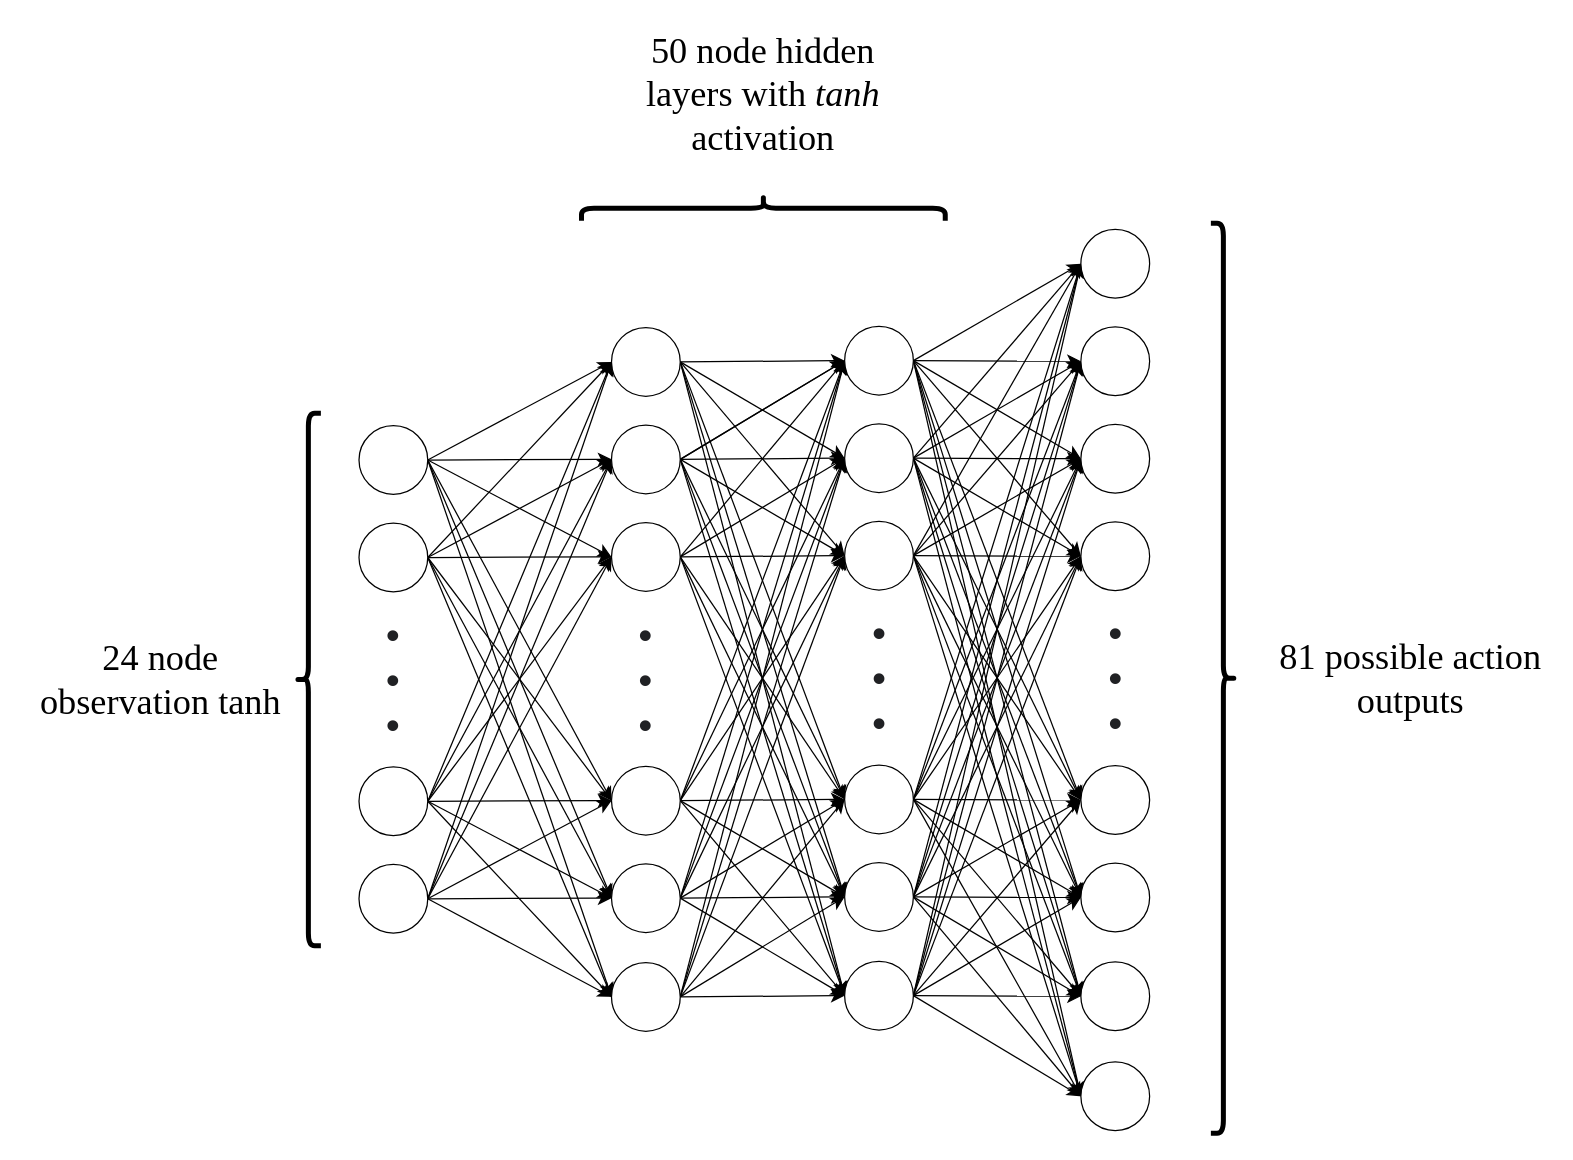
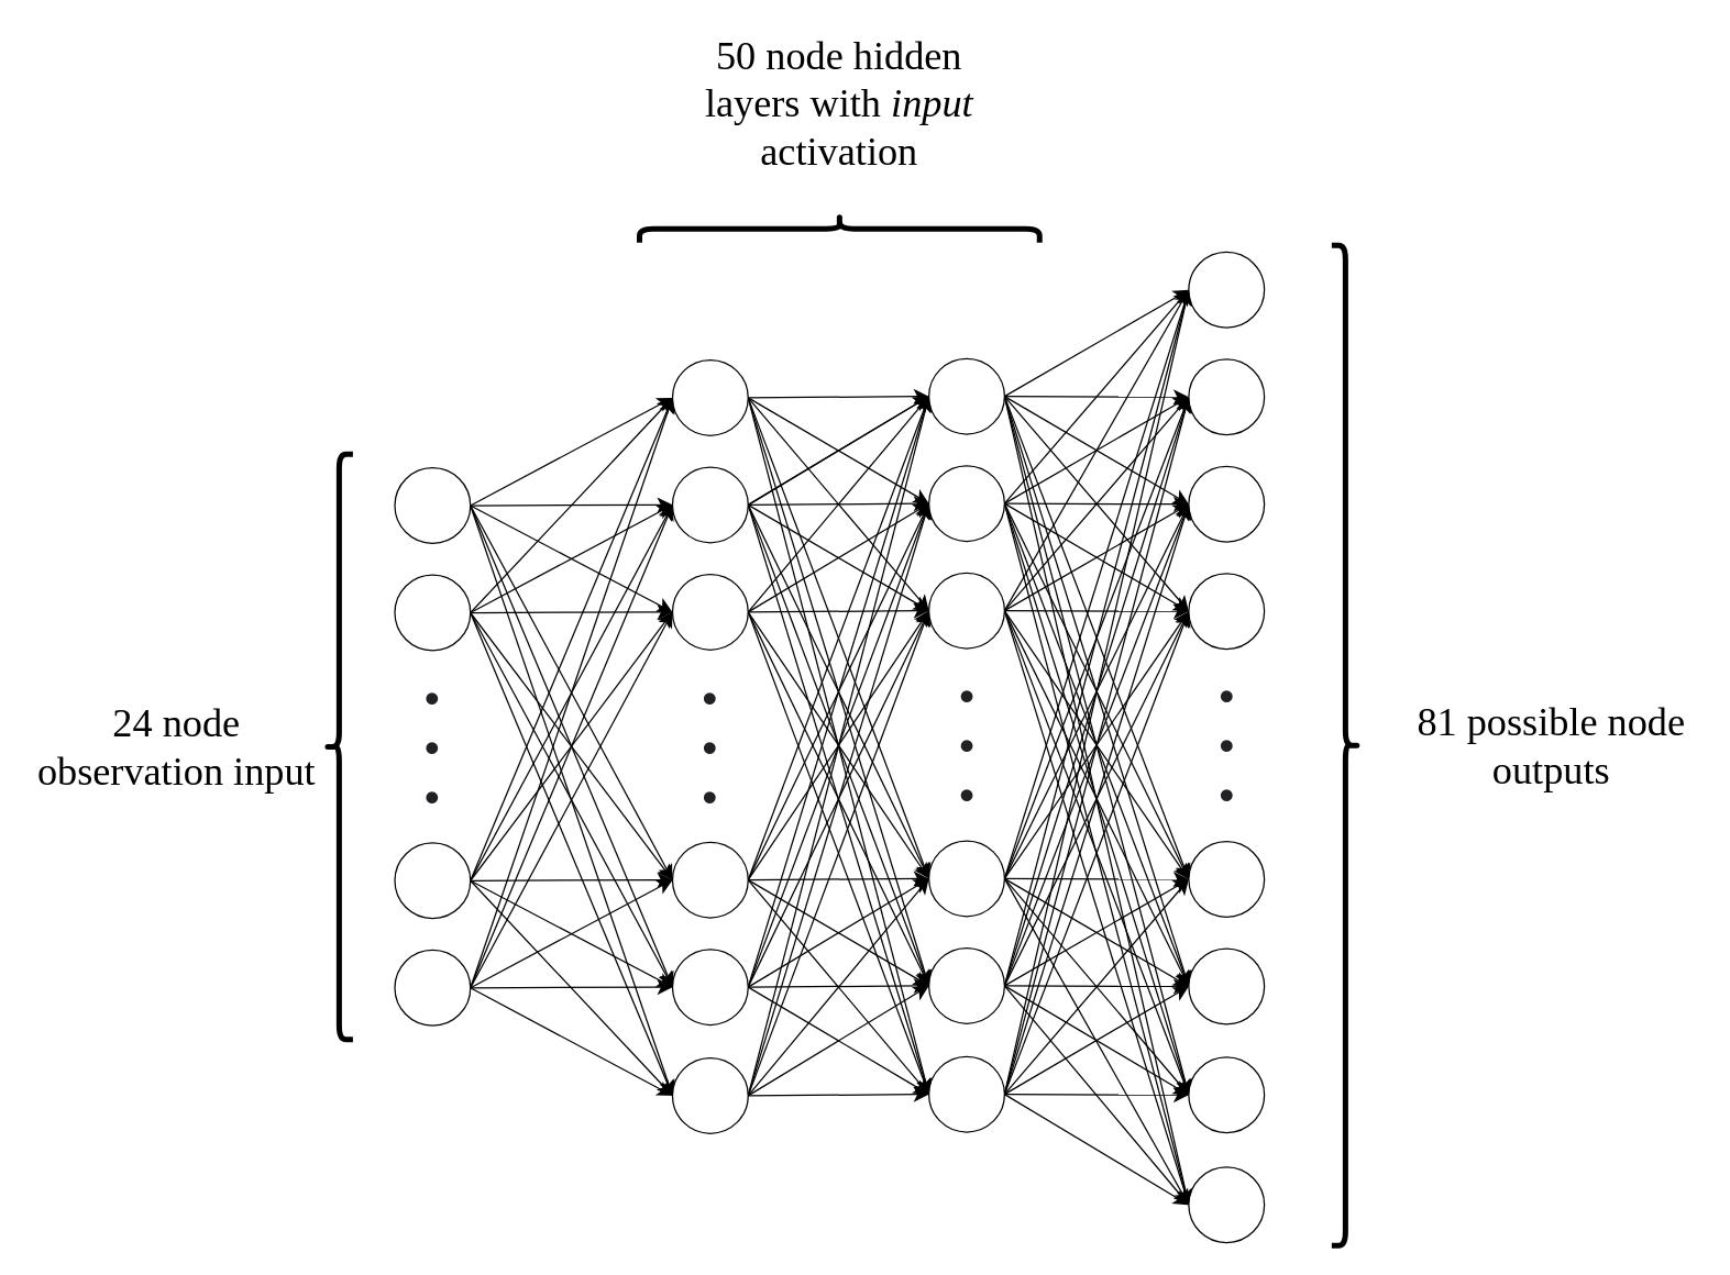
- <mxCell id="145" value="&lt;font face=&quot;Times New Roman&quot;&gt;50 node hidden layers with &lt;i&gt;tanh&lt;/i&gt; activation&lt;/font&gt;" style="text;html=1;strokeColor=none;fillColor=none;align=center;verticalAlign=middle;whiteSpace=wrap;rounded=0;fontSize=29;" vertex="1" parent="1"><mxGeometry x="502" y="20.5" width="216" height="108" as="geometry" /></mxCell>
+ <mxCell id="145" value="&lt;font face=&quot;Times New Roman&quot;&gt;50 node hidden layers with &lt;i&gt;input&lt;/i&gt; activation&lt;/font&gt;" style="text;html=1;strokeColor=none;fillColor=none;align=center;verticalAlign=middle;whiteSpace=wrap;rounded=0;fontSize=29;" vertex="1" parent="1"><mxGeometry x="502" y="20.5" width="216" height="108" as="geometry" /></mxCell>
- <mxCell id="143" value="&lt;font face=&quot;Times New Roman&quot;&gt;81 possible action outputs&lt;/font&gt;" style="text;html=1;strokeColor=none;fillColor=none;align=center;verticalAlign=middle;whiteSpace=wrap;rounded=0;fontSize=29;" vertex="1" parent="1"><mxGeometry x="1020" y="488" width="216" height="108" as="geometry" /></mxCell>
+ <mxCell id="143" value="&lt;font face=&quot;Times New Roman&quot;&gt;81 possible node outputs&lt;/font&gt;" style="text;html=1;strokeColor=none;fillColor=none;align=center;verticalAlign=middle;whiteSpace=wrap;rounded=0;fontSize=29;" vertex="1" parent="1"><mxGeometry x="1020" y="488" width="216" height="108" as="geometry" /></mxCell>
- <mxCell id="26" value="&lt;font face=&quot;Times New Roman&quot;&gt;24 node observation tanh&lt;/font&gt;" style="text;html=1;strokeColor=none;fillColor=none;align=center;verticalAlign=middle;whiteSpace=wrap;rounded=0;fontSize=29;" vertex="1" parent="1"><mxGeometry x="20" y="489" width="216" height="108" as="geometry" /></mxCell>
+ <mxCell id="26" value="&lt;font face=&quot;Times New Roman&quot;&gt;24 node observation input&lt;/font&gt;" style="text;html=1;strokeColor=none;fillColor=none;align=center;verticalAlign=middle;whiteSpace=wrap;rounded=0;fontSize=29;" vertex="1" parent="1"><mxGeometry x="20" y="489" width="216" height="108" as="geometry" /></mxCell>
